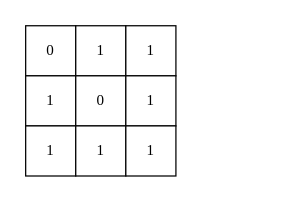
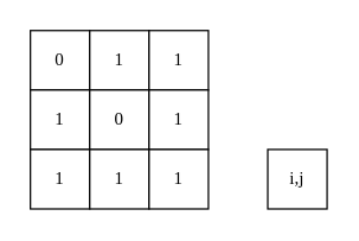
+ <mxCell id="11" value="&lt;font face=&quot;Lucida Console&quot;&gt;i,j&lt;/font&gt;" style="rounded=0;whiteSpace=wrap;html=1;" vertex="1" parent="1"><mxGeometry x="180" y="100" width="40" height="40" as="geometry" /></mxCell>
